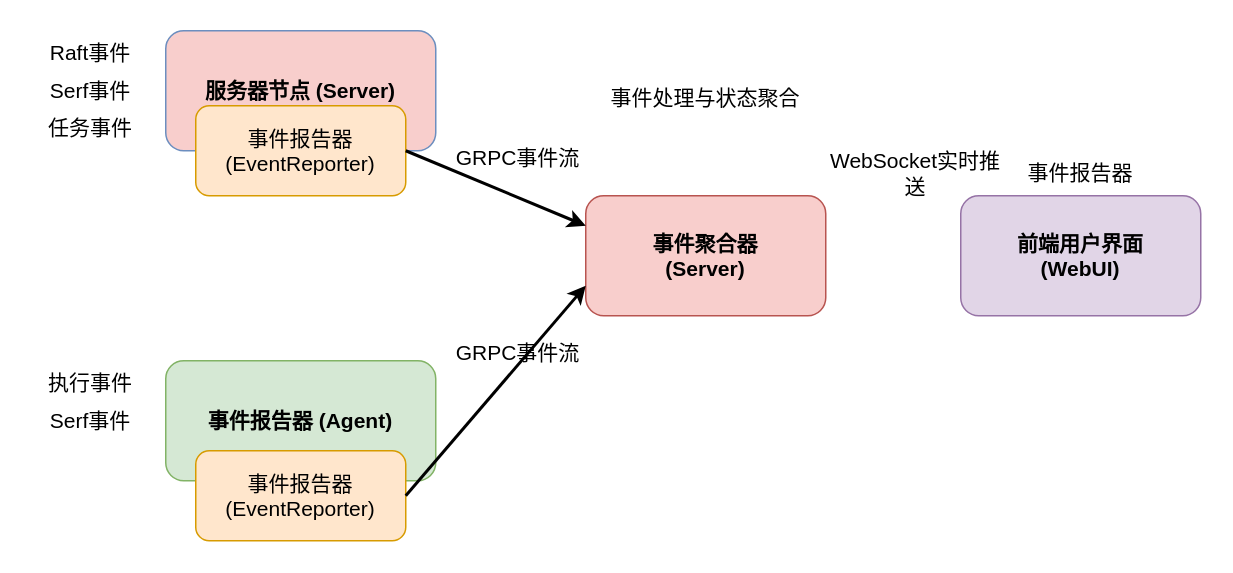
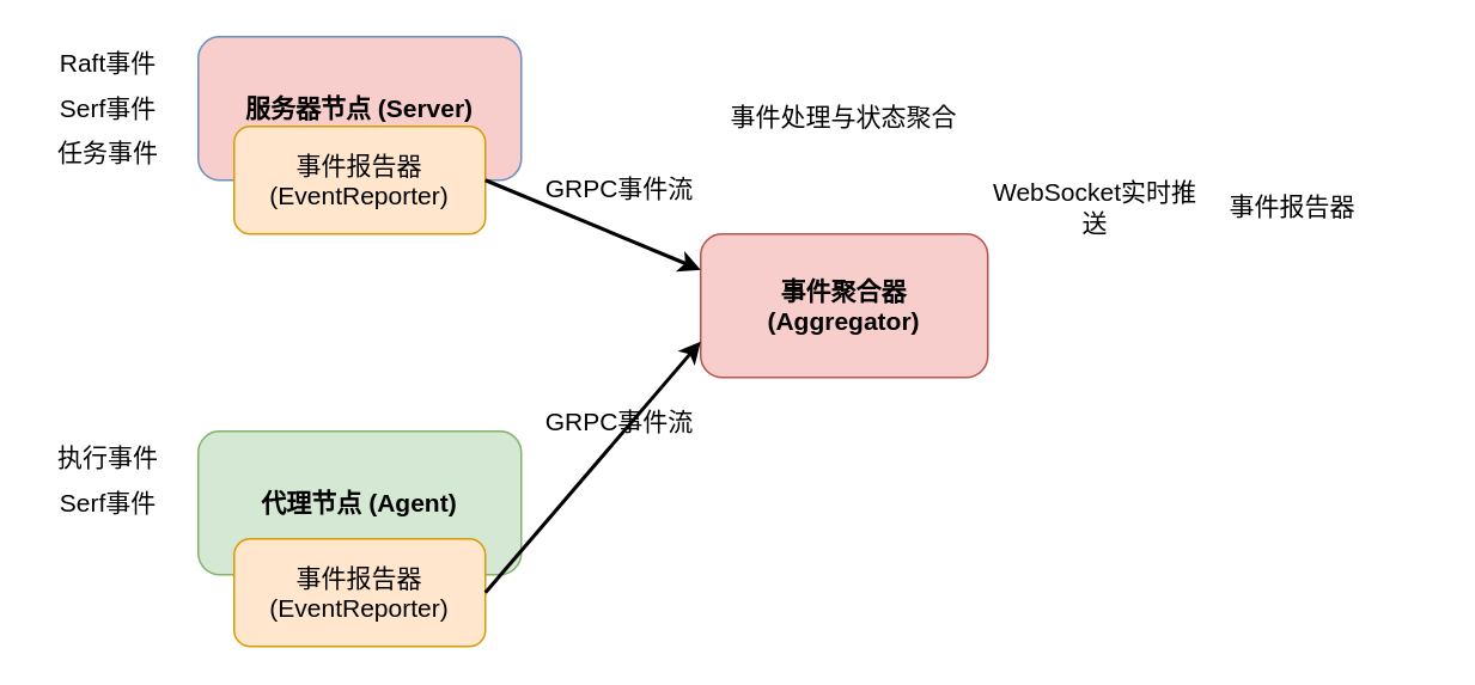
- <mxCell id="6" value="事件聚合器&lt;br&gt;(Server)" style="rounded=1;whiteSpace=wrap;html=1;fillColor=#f8cecc;strokeColor=#b85450;fontSize=14;fontStyle=1" vertex="1" parent="1"><mxGeometry x="390" y="130" width="160" height="80" as="geometry" /></mxCell>
+ <mxCell id="6" value="事件聚合器&lt;br&gt;(Aggregator)" style="rounded=1;whiteSpace=wrap;html=1;fillColor=#f8cecc;strokeColor=#b85450;fontSize=14;fontStyle=1" vertex="1" parent="1"><mxGeometry x="390" y="130" width="160" height="80" as="geometry" /></mxCell>
- <mxCell id="7" value="前端用户界面&lt;br&gt;(WebUI)" style="rounded=1;whiteSpace=wrap;html=1;fillColor=#e1d5e7;strokeColor=#9673a6;fontSize=14;fontStyle=1" vertex="1" parent="1"><mxGeometry x="640" y="130" width="160" height="80" as="geometry" /></mxCell>
- <mxCell id="3" value="事件报告器 (Agent)" style="rounded=1;whiteSpace=wrap;html=1;fillColor=#d5e8d4;strokeColor=#82b366;fontSize=14;fontStyle=1" vertex="1" parent="1"><mxGeometry x="110" y="240" width="180" height="80" as="geometry" /></mxCell>
+ <mxCell id="3" value="代理节点 (Agent)" style="rounded=1;whiteSpace=wrap;html=1;fillColor=#d5e8d4;strokeColor=#82b366;fontSize=14;fontStyle=1" vertex="1" parent="1"><mxGeometry x="110" y="240" width="180" height="80" as="geometry" /></mxCell>
